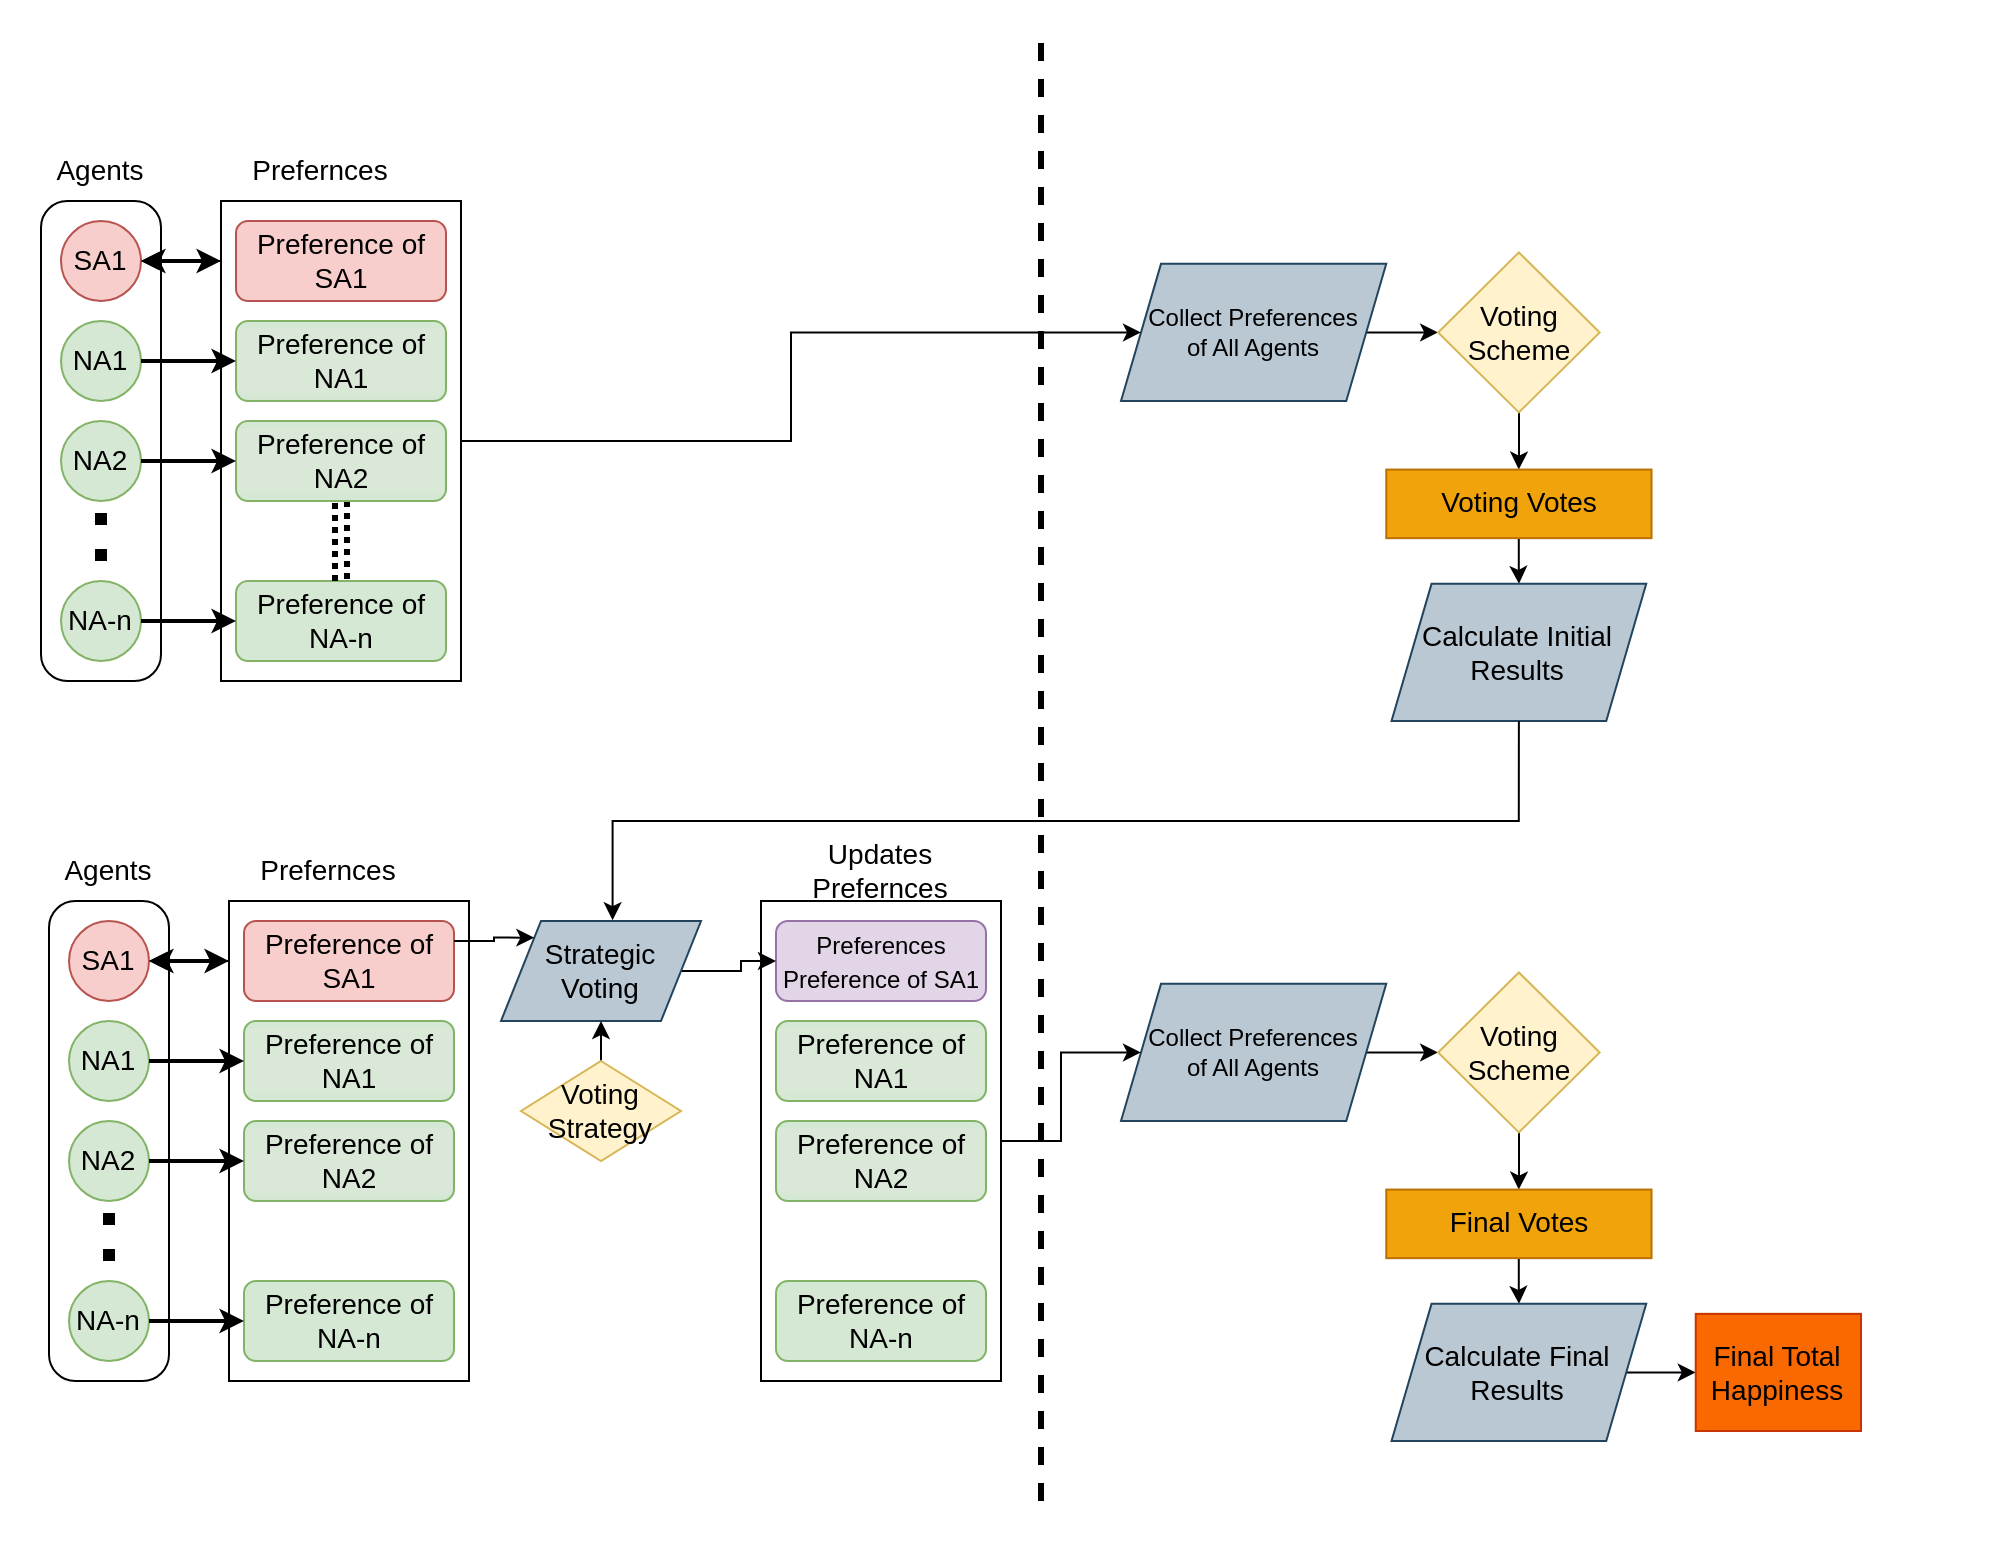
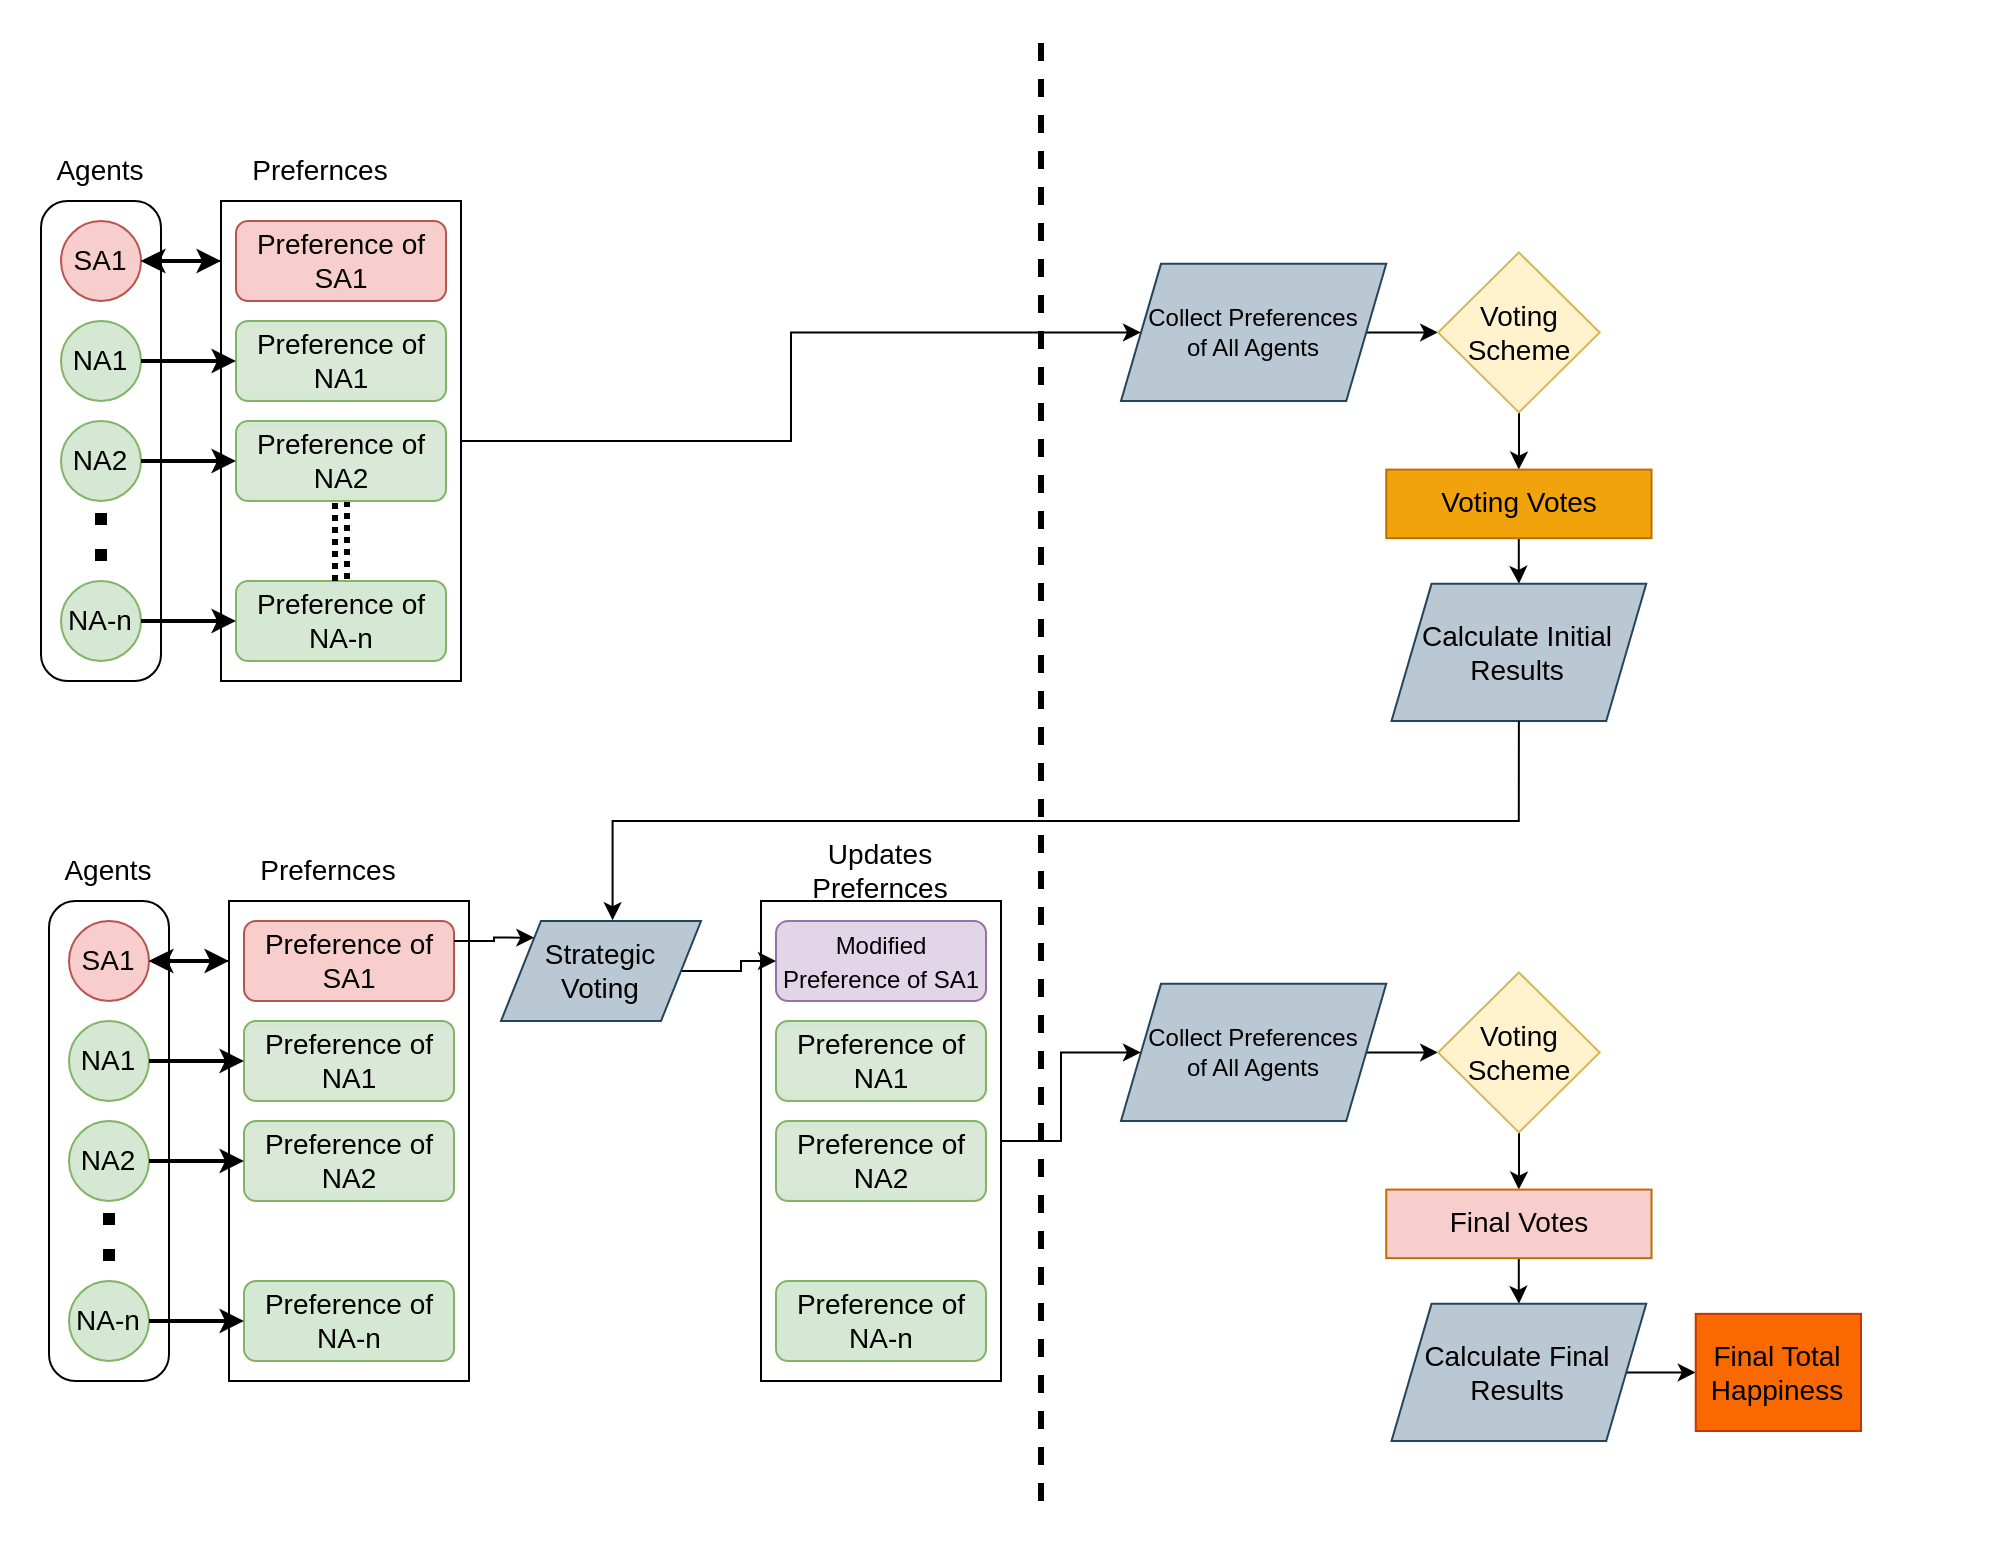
- <mxCell id="56" value="&lt;font style=&quot;font-size: 12px;&quot;&gt;Preferences Preference of SA1&lt;/font&gt;" style="rounded=1;whiteSpace=wrap;html=1;fillColor=#e1d5e7;strokeColor=#9673a6;fontSize=14;" vertex="1" parent="54"><mxGeometry x="7.5" y="10" width="105" height="40" as="geometry" /></mxCell>
+ <mxCell id="56" value="&lt;font style=&quot;font-size: 12px;&quot;&gt;Modified Preference of SA1&lt;/font&gt;" style="rounded=1;whiteSpace=wrap;html=1;fillColor=#e1d5e7;strokeColor=#9673a6;fontSize=14;" vertex="1" parent="54"><mxGeometry x="7.5" y="10" width="105" height="40" as="geometry" /></mxCell>
- <mxCell id="63" style="edgeStyle=orthogonalEdgeStyle;rounded=0;orthogonalLoop=1;jettySize=auto;html=1;exitX=0.5;exitY=0;exitDx=0;exitDy=0;entryX=0.5;entryY=1;entryDx=0;entryDy=0;" edge="1" parent="1" source="64" target="61"><mxGeometry relative="1" as="geometry" /></mxCell>
- <mxCell id="64" value="Voting Strategy" style="rhombus;whiteSpace=wrap;html=1;fontSize=14;fillColor=#fff2cc;strokeColor=#d6b656;" vertex="1" parent="1"><mxGeometry x="260" y="530" width="80" height="50" as="geometry" /></mxCell>
- <mxCell id="74" value="&lt;font style=&quot;font-size: 14px;&quot;&gt;Final Votes&lt;/font&gt;" style="whiteSpace=wrap;html=1;fontSize=14;fillColor=#f0a30a;strokeColor=#BD7000;fontColor=#000000;" vertex="1" parent="68"><mxGeometry x="132.632" y="114.286" width="132.632" height="34.286" as="geometry" /></mxCell>
+ <mxCell id="74" value="&lt;font style=&quot;font-size: 14px;&quot;&gt;Final Votes&lt;/font&gt;" style="whiteSpace=wrap;html=1;fontSize=14;fillColor=#f8cecc;strokeColor=#BD7000;fontColor=#000000;" vertex="1" parent="68"><mxGeometry x="132.632" y="114.286" width="132.632" height="34.286" as="geometry" /></mxCell>
